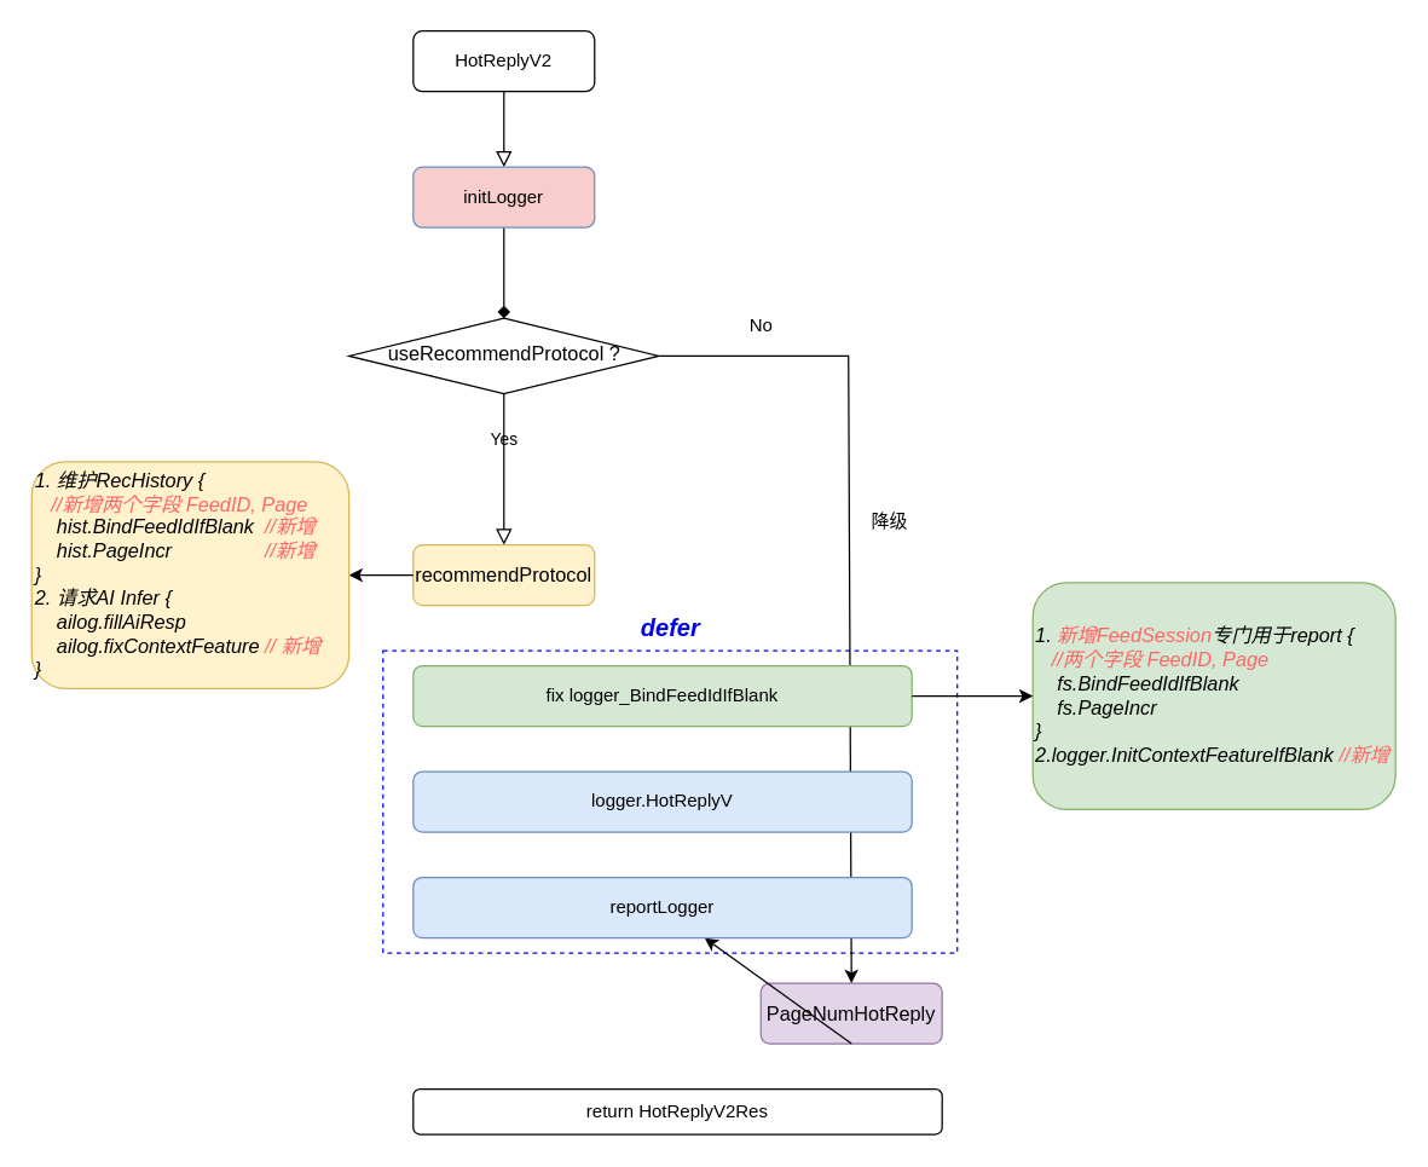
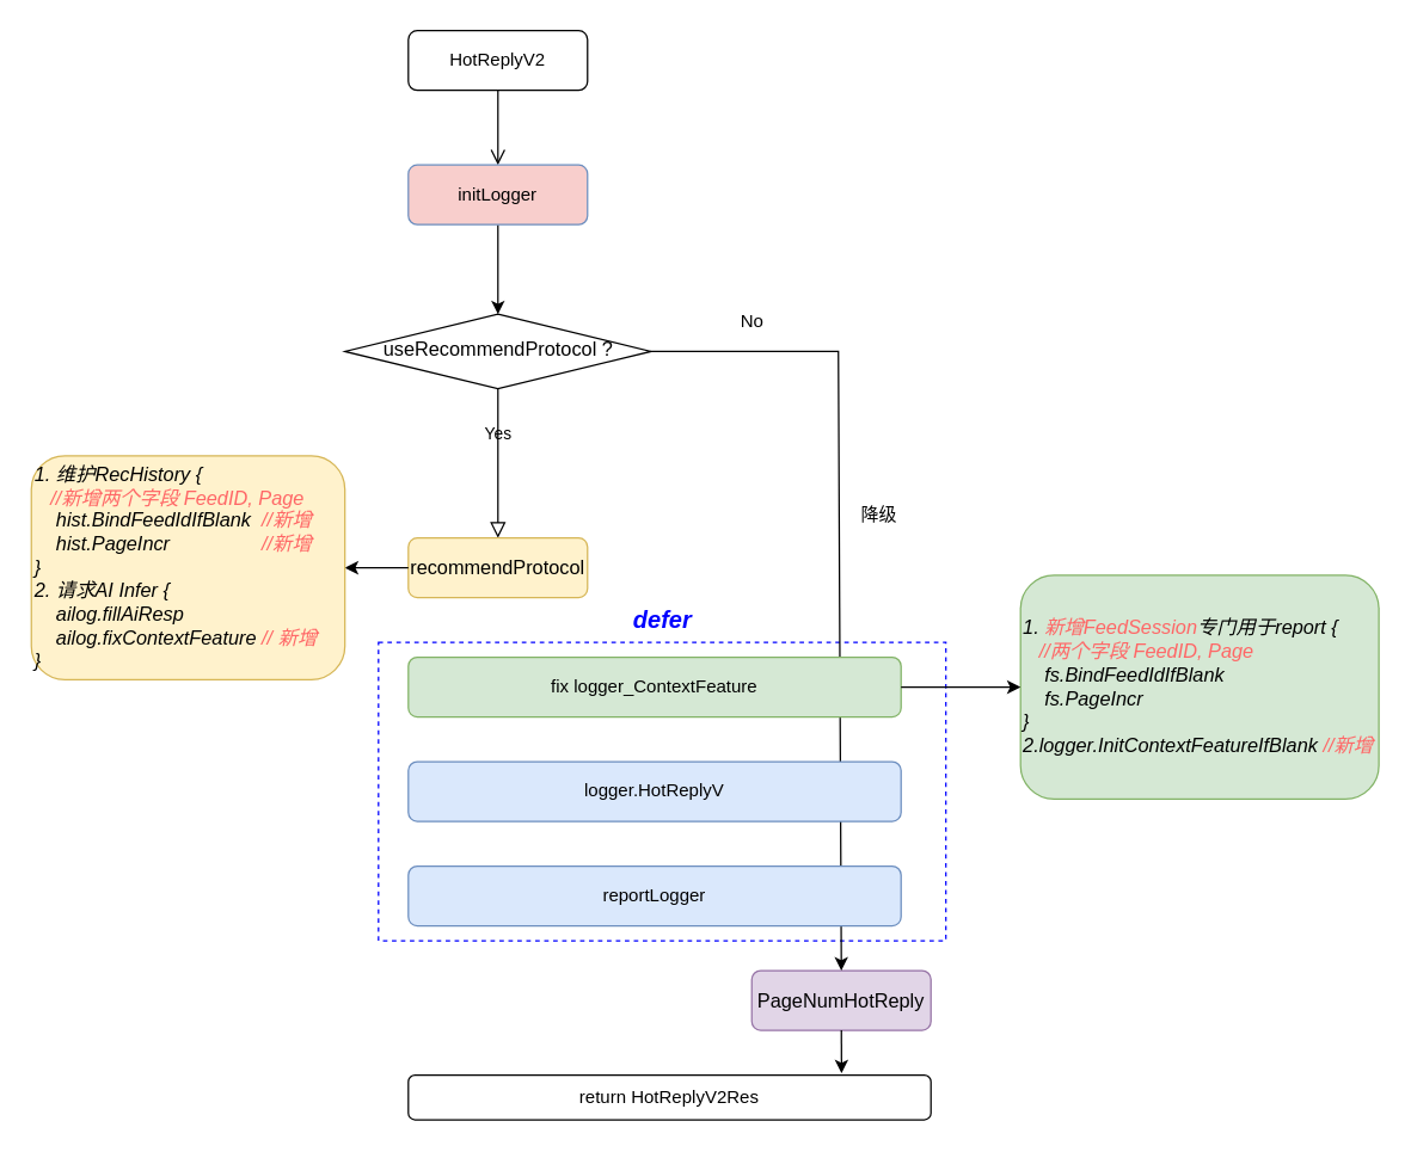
- <mxCell id="3" value="" style="rounded=0;html=1;jettySize=auto;orthogonalLoop=1;fontSize=11;endArrow=block;endFill=0;endSize=8;strokeWidth=1;shadow=0;labelBackgroundColor=none;edgeStyle=orthogonalEdgeStyle;entryX=0.5;entryY=0;entryDx=0;entryDy=0;fontFamily=Helvetica;" edge="1" parent="1" source="4" target="10"><mxGeometry relative="1" as="geometry" /></mxCell>
+ <mxCell id="3" value="" style="rounded=0;html=1;jettySize=auto;orthogonalLoop=1;fontSize=11;endArrow=open;endFill=0;endSize=8;strokeWidth=1;shadow=0;labelBackgroundColor=none;edgeStyle=orthogonalEdgeStyle;entryX=0.5;entryY=0;entryDx=0;entryDy=0;fontFamily=Helvetica;" edge="1" parent="1" source="4" target="10"><mxGeometry relative="1" as="geometry" /></mxCell>
- <mxCell id="9" value="" style="edgeStyle=orthogonalEdgeStyle;rounded=0;orthogonalLoop=1;jettySize=auto;html=1;fontFamily=Helvetica;fontColor=#000000;labelBackgroundColor=none;endArrow=diamond;" edge="1" parent="1" source="10" target="6"><mxGeometry relative="1" as="geometry" /></mxCell>
+ <mxCell id="9" value="" style="edgeStyle=orthogonalEdgeStyle;rounded=0;orthogonalLoop=1;jettySize=auto;html=1;fontFamily=Helvetica;fontColor=#000000;labelBackgroundColor=none;" edge="1" parent="1" source="10" target="6"><mxGeometry relative="1" as="geometry" /></mxCell>
- <mxCell id="21" value="fix logger_BindFeedIdIfBlank" style="rounded=1;whiteSpace=wrap;html=1;fontSize=12;glass=0;strokeWidth=1;shadow=0;fontFamily=Helvetica;labelBackgroundColor=none;fillColor=#d5e8d4;strokeColor=#82b366;" vertex="1" parent="1"><mxGeometry x="273" y="440" width="330" height="40" as="geometry" /></mxCell>
+ <mxCell id="21" value="fix logger_ContextFeature" style="rounded=1;whiteSpace=wrap;html=1;fontSize=12;glass=0;strokeWidth=1;shadow=0;fontFamily=Helvetica;labelBackgroundColor=none;fillColor=#d5e8d4;strokeColor=#82b366;" vertex="1" parent="1"><mxGeometry x="273" y="440" width="330" height="40" as="geometry" /></mxCell>
- <mxCell id="16" value="" style="endArrow=classic;html=1;rounded=0;fontFamily=Helvetica;fontSize=12;fontColor=#000000;exitX=0.5;exitY=1;exitDx=0;exitDy=0;labelBackgroundColor=none;" edge="1" parent="1" source="7" target="19"><mxGeometry width="50" height="50" relative="1" as="geometry"><mxPoint x="373" y="660" as="sourcePoint" /><mxPoint x="423" y="610" as="targetPoint" /></mxGeometry></mxCell>
+ <mxCell id="16" value="" style="endArrow=classic;html=1;rounded=0;fontFamily=Helvetica;fontSize=12;fontColor=#000000;exitX=0.5;exitY=1;exitDx=0;exitDy=0;entryX=0.829;entryY=-0.04;entryDx=0;entryDy=0;entryPerimeter=0;labelBackgroundColor=none;" edge="1" parent="1" source="7" target="15"><mxGeometry width="50" height="50" relative="1" as="geometry"><mxPoint x="373" y="660" as="sourcePoint" /><mxPoint x="423" y="610" as="targetPoint" /></mxGeometry></mxCell>
